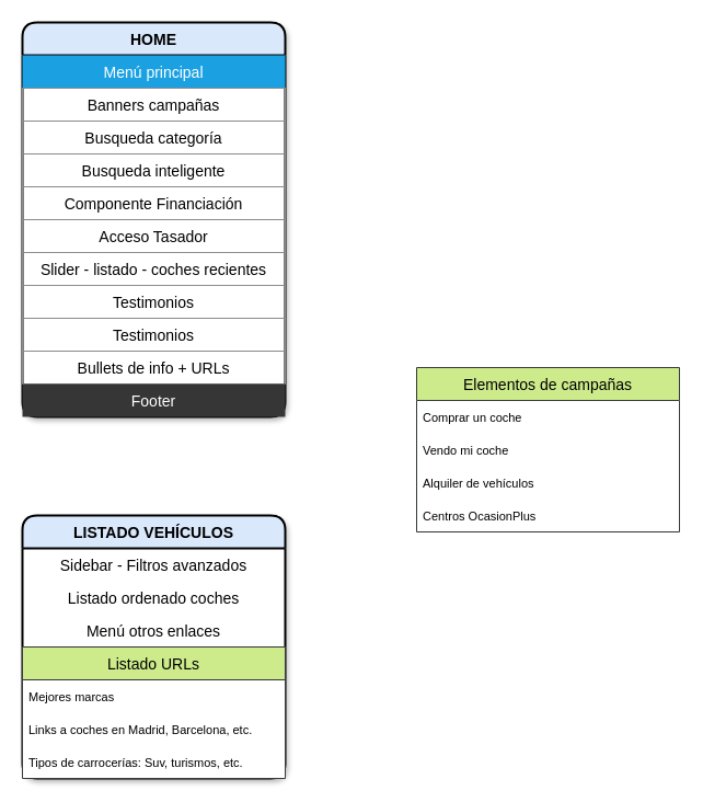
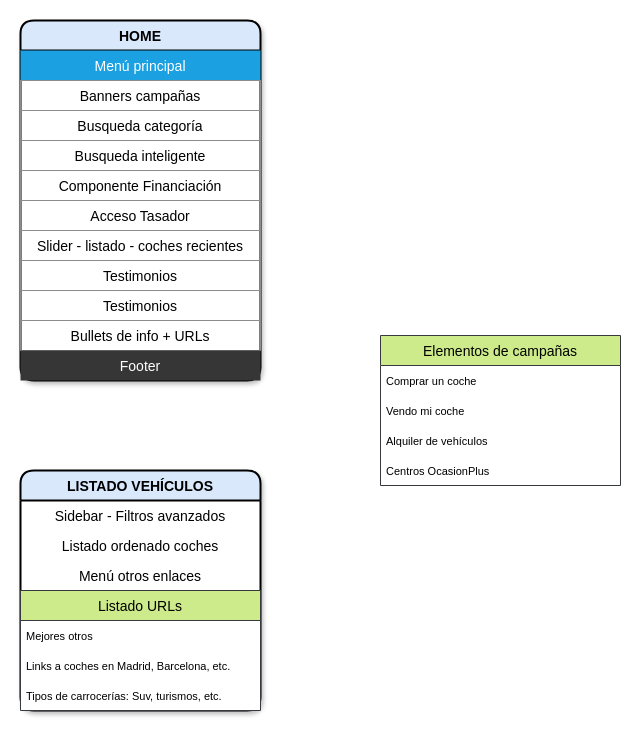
- <mxCell id="19" value="Mejores marcas" style="text;strokeColor=none;fillColor=none;align=left;verticalAlign=middle;spacingLeft=4;spacingRight=4;overflow=hidden;points=[[0,0.5],[1,0.5]];portConstraint=eastwest;rotatable=0;fontFamily=Helvetica;fontSize=11;fontColor=default;" vertex="1" parent="18"><mxGeometry y="30" width="240" height="30" as="geometry" /></mxCell>
+ <mxCell id="19" value="Mejores otros" style="text;strokeColor=none;fillColor=none;align=left;verticalAlign=middle;spacingLeft=4;spacingRight=4;overflow=hidden;points=[[0,0.5],[1,0.5]];portConstraint=eastwest;rotatable=0;fontFamily=Helvetica;fontSize=11;fontColor=default;" vertex="1" parent="18"><mxGeometry y="30" width="240" height="30" as="geometry" /></mxCell>
